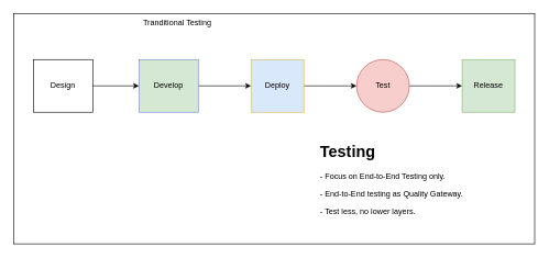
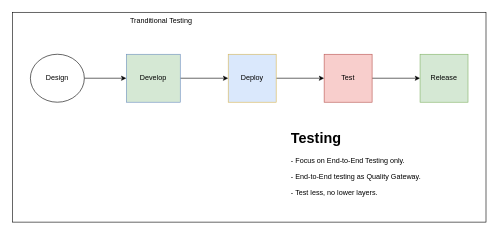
- <mxCell id="10" value="Design" style="rounded=0;whiteSpace=wrap;html=1;" parent="1" vertex="1"><mxGeometry x="50" y="90" width="90" height="80" as="geometry" /></mxCell>
+ <mxCell id="10" value="Design" style="ellipse;whiteSpace=wrap;html=1;" parent="1" vertex="1"><mxGeometry x="50" y="90" width="90" height="80" as="geometry" /></mxCell>
- <mxCell id="8" value="Test" style="ellipse;whiteSpace=wrap;html=1;fillColor=#f8cecc;strokeColor=#b85450;" parent="1" vertex="1"><mxGeometry x="540" y="90" width="80" height="80" as="geometry" /></mxCell>
+ <mxCell id="8" value="Test" style="rounded=0;whiteSpace=wrap;html=1;fillColor=#f8cecc;strokeColor=#b85450;" parent="1" vertex="1"><mxGeometry x="540" y="90" width="80" height="80" as="geometry" /></mxCell>
